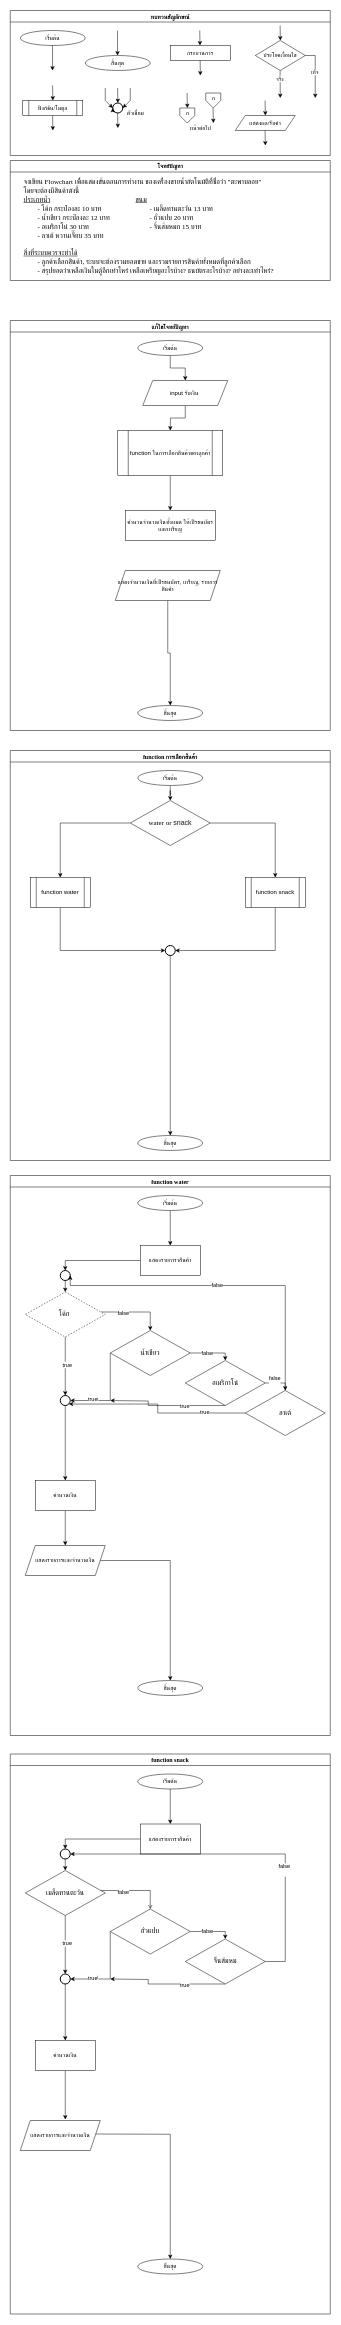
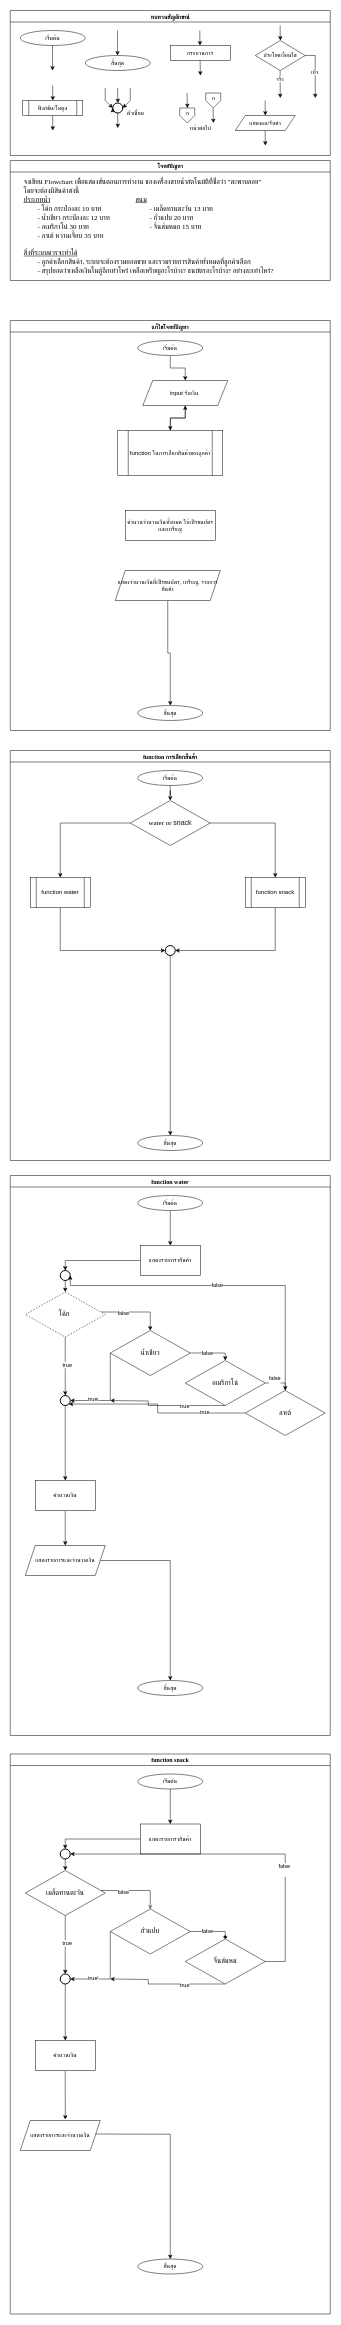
- <mxCell id="42" style="edgeStyle=orthogonalEdgeStyle;rounded=0;orthogonalLoop=1;jettySize=auto;html=1;entryX=0.5;entryY=0;entryDx=0;entryDy=0;" edge="1" parent="36" source="43" target="44"><mxGeometry relative="1" as="geometry" /></mxCell>
+ <mxCell id="42" style="edgeStyle=orthogonalEdgeStyle;rounded=0;orthogonalLoop=1;jettySize=auto;html=1;" edge="1" parent="36" source="43" target="41"><mxGeometry relative="1" as="geometry" /></mxCell>
- <mxCell id="108" style="edgeStyle=orthogonalEdgeStyle;rounded=0;orthogonalLoop=1;jettySize=auto;html=1;exitX=1;exitY=0.5;exitDx=0;exitDy=0;entryX=0.5;entryY=0;entryDx=0;entryDy=0;" edge="1" parent="97" source="110" target="121"><mxGeometry relative="1" as="geometry"><Array as="points"><mxPoint x="430" y="355" /></Array></mxGeometry></mxCell>
+ <mxCell id="108" style="edgeStyle=orthogonalEdgeStyle;rounded=0;orthogonalLoop=1;jettySize=auto;html=1;exitX=1;exitY=0.5;exitDx=0;exitDy=0;entryX=0.5;entryY=0;entryDx=0;entryDy=0;endArrow=diamond;" edge="1" parent="97" source="110" target="121"><mxGeometry relative="1" as="geometry"><Array as="points"><mxPoint x="430" y="355" /></Array></mxGeometry></mxCell>
